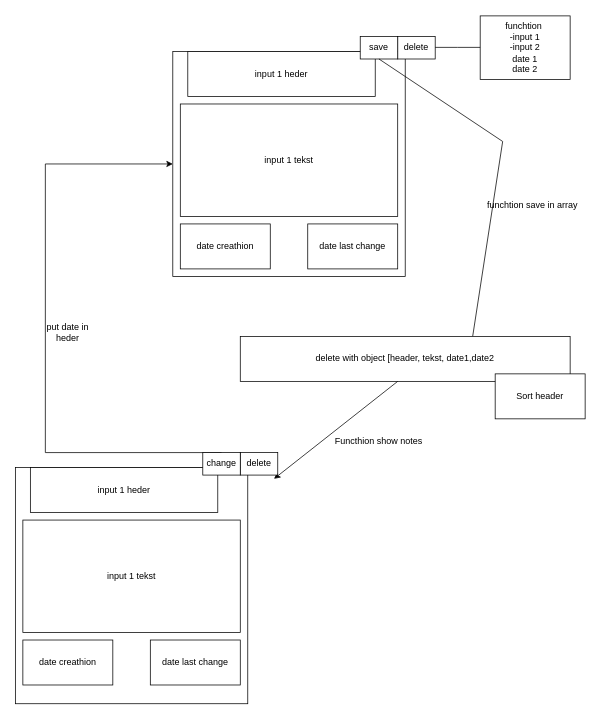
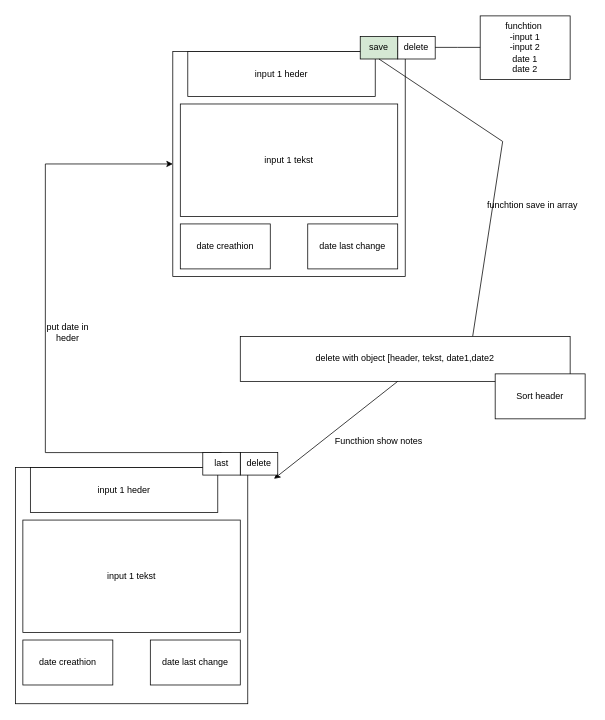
- <mxCell id="8" value="save" style="rounded=0;whiteSpace=wrap;html=1;" vertex="1" parent="1"><mxGeometry x="480" y="48" width="50" height="30" as="geometry" /></mxCell>
+ <mxCell id="8" value="save" style="rounded=0;whiteSpace=wrap;html=1;fillColor=#d5e8d4;" vertex="1" parent="1"><mxGeometry x="480" y="48" width="50" height="30" as="geometry" /></mxCell>
- <mxCell id="23" value="change" style="rounded=0;whiteSpace=wrap;html=1;" vertex="1" parent="1"><mxGeometry x="270" y="603" width="50" height="30" as="geometry" /></mxCell>
+ <mxCell id="23" value="last" style="rounded=0;whiteSpace=wrap;html=1;" vertex="1" parent="1"><mxGeometry x="270" y="603" width="50" height="30" as="geometry" /></mxCell>
